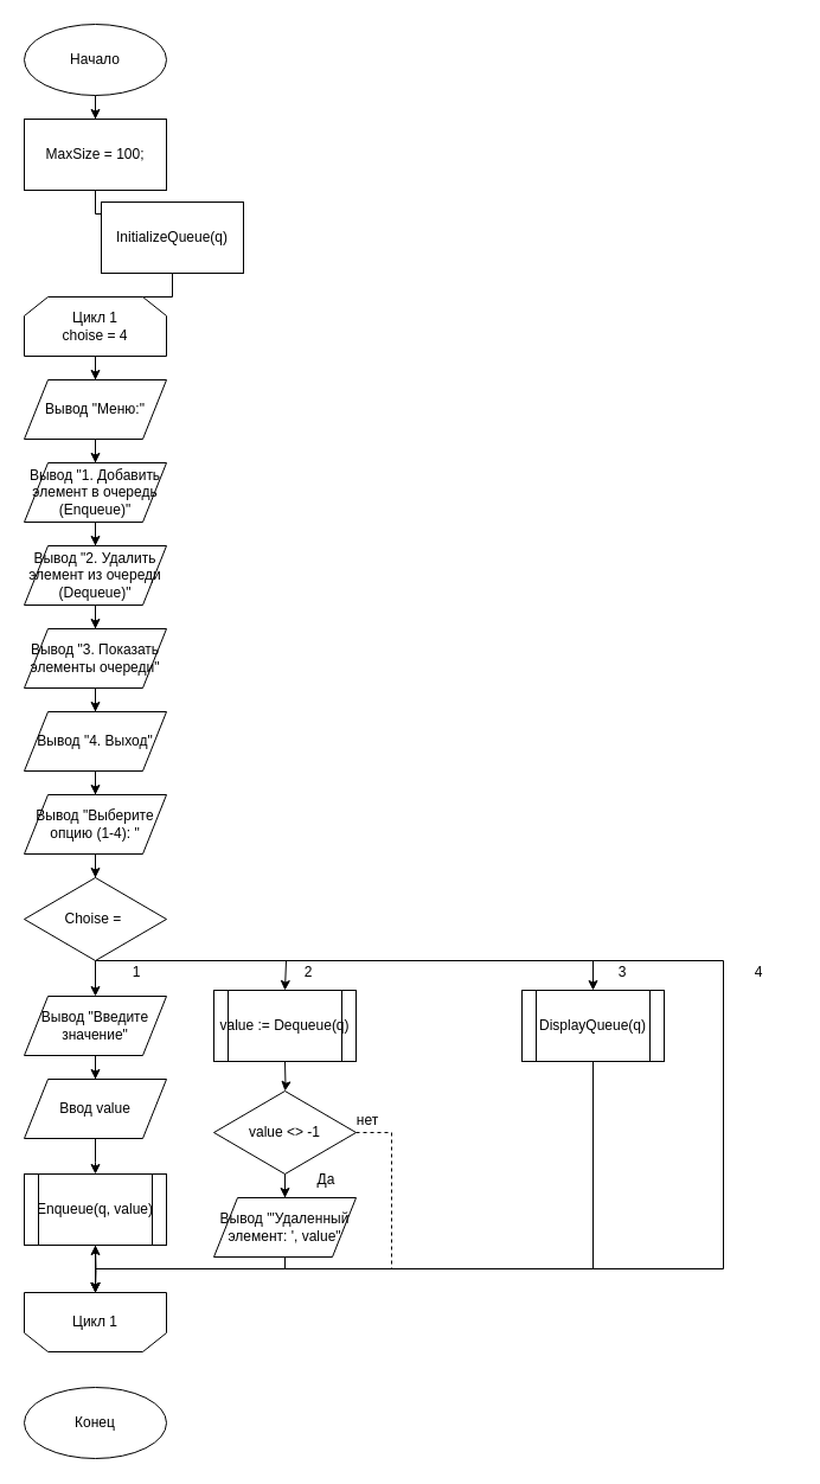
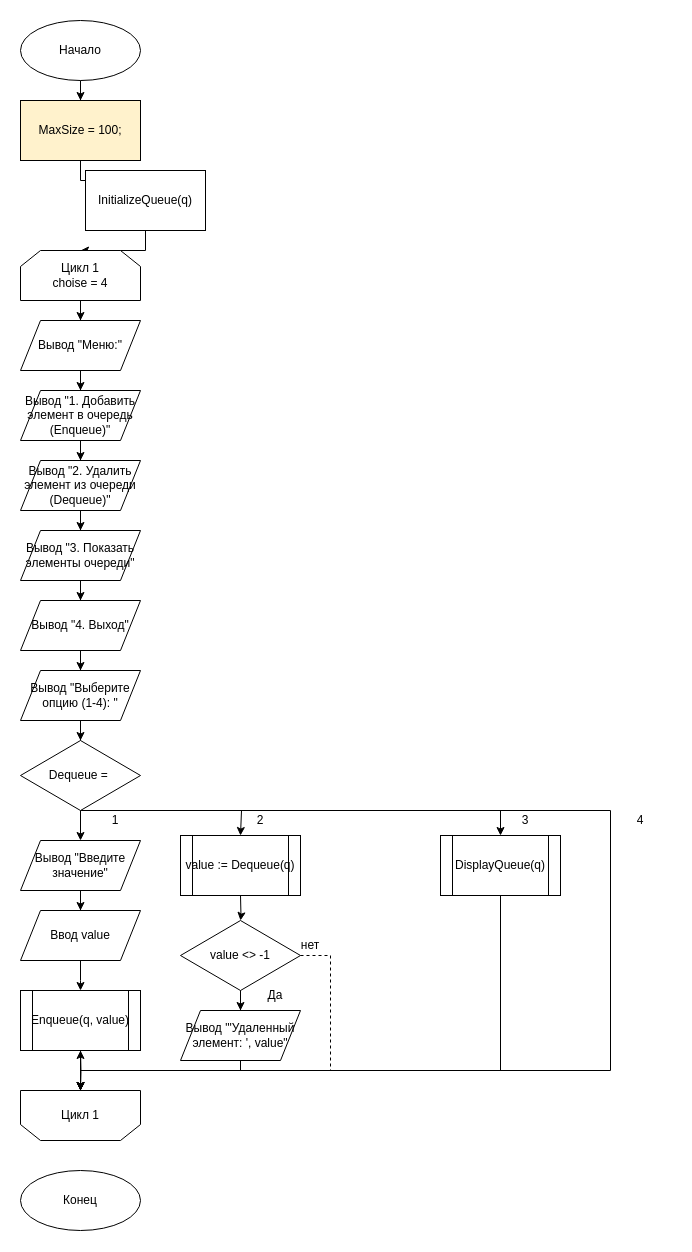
- <mxCell id="5" value="MaxSize = 100;" style="rounded=0;whiteSpace=wrap;html=1;" parent="1" vertex="1"><mxGeometry x="20" y="100" width="120" height="60" as="geometry" /></mxCell>
+ <mxCell id="5" value="MaxSize = 100;" style="rounded=0;whiteSpace=wrap;html=1;fillColor=#fff2cc;" parent="1" vertex="1"><mxGeometry x="20" y="100" width="120" height="60" as="geometry" /></mxCell>
- <mxCell id="6" style="edgeStyle=orthogonalEdgeStyle;rounded=0;orthogonalLoop=1;jettySize=auto;html=1;entryX=0.5;entryY=0;entryDx=0;entryDy=0;endArrow=none;" parent="1" source="7" target="21" edge="1"><mxGeometry relative="1" as="geometry"><mxPoint x="80" y="270" as="targetPoint" /></mxGeometry></mxCell>
+ <mxCell id="6" style="edgeStyle=orthogonalEdgeStyle;rounded=0;orthogonalLoop=1;jettySize=auto;html=1;entryX=0.5;entryY=0;entryDx=0;entryDy=0;" parent="1" source="7" target="21" edge="1"><mxGeometry relative="1" as="geometry"><mxPoint x="80" y="270" as="targetPoint" /></mxGeometry></mxCell>
- <mxCell id="28" value="Choise =&amp;nbsp;" style="rhombus;whiteSpace=wrap;html=1;" parent="1" vertex="1"><mxGeometry x="20" y="740" width="120" height="70" as="geometry" /></mxCell>
+ <mxCell id="28" value="Dequeue =&amp;nbsp;" style="rhombus;whiteSpace=wrap;html=1;" parent="1" vertex="1"><mxGeometry x="20" y="740" width="120" height="70" as="geometry" /></mxCell>
